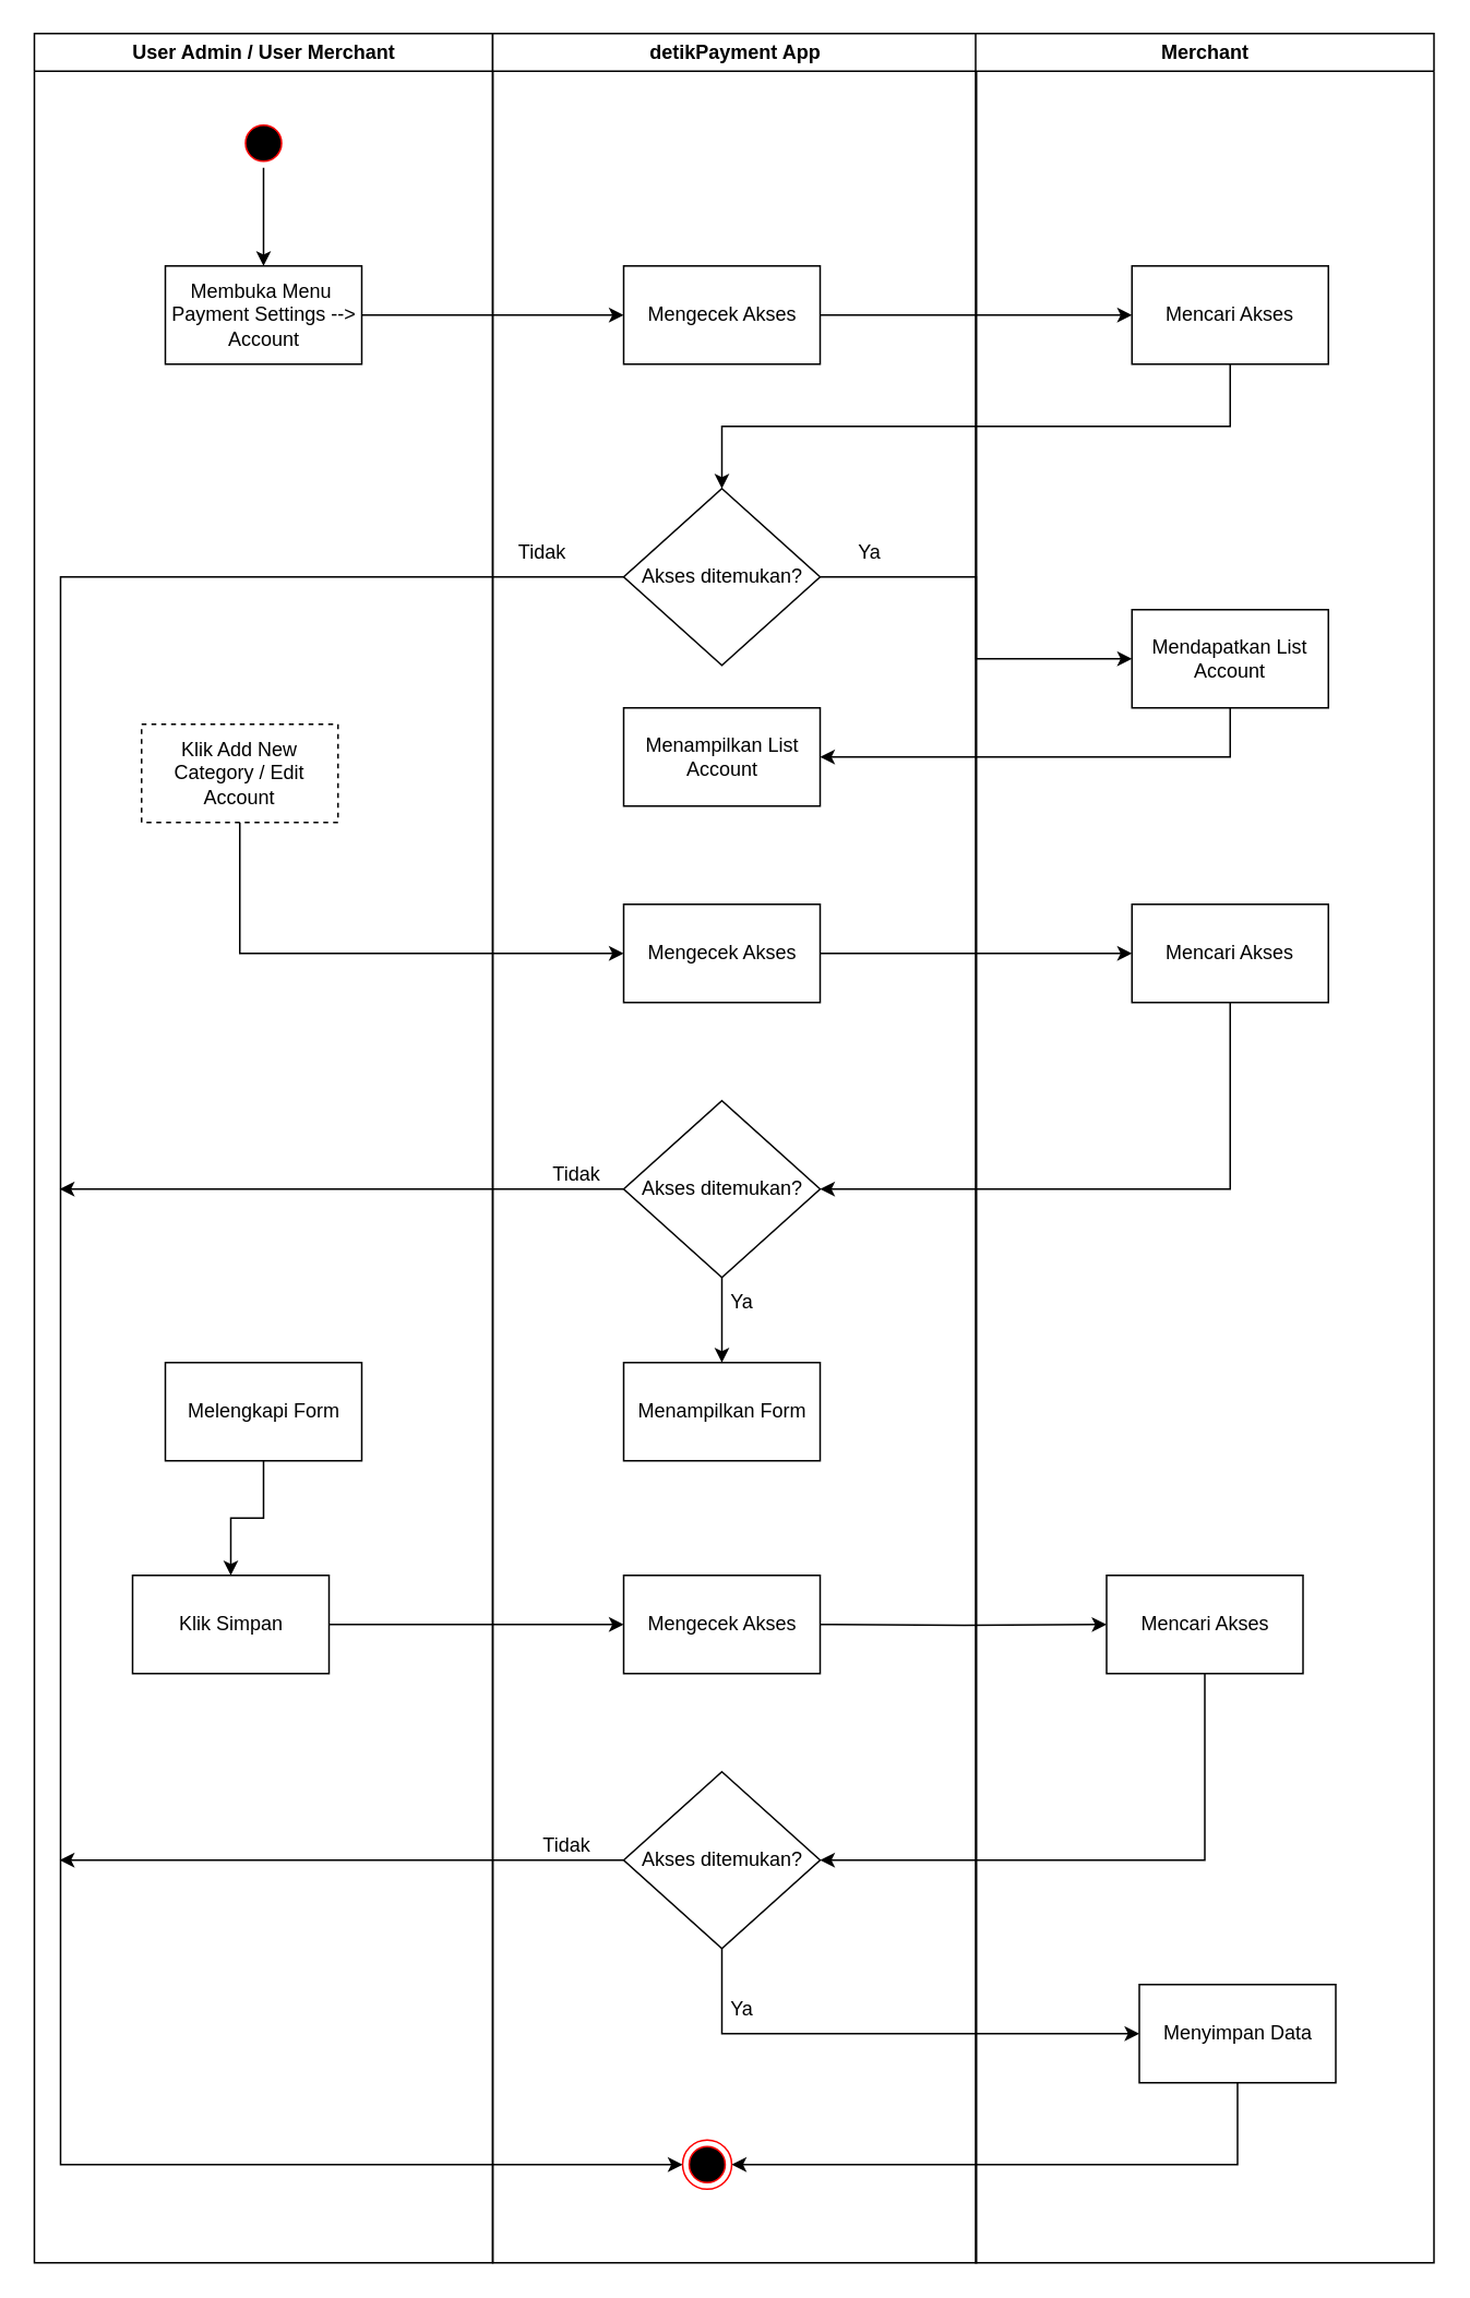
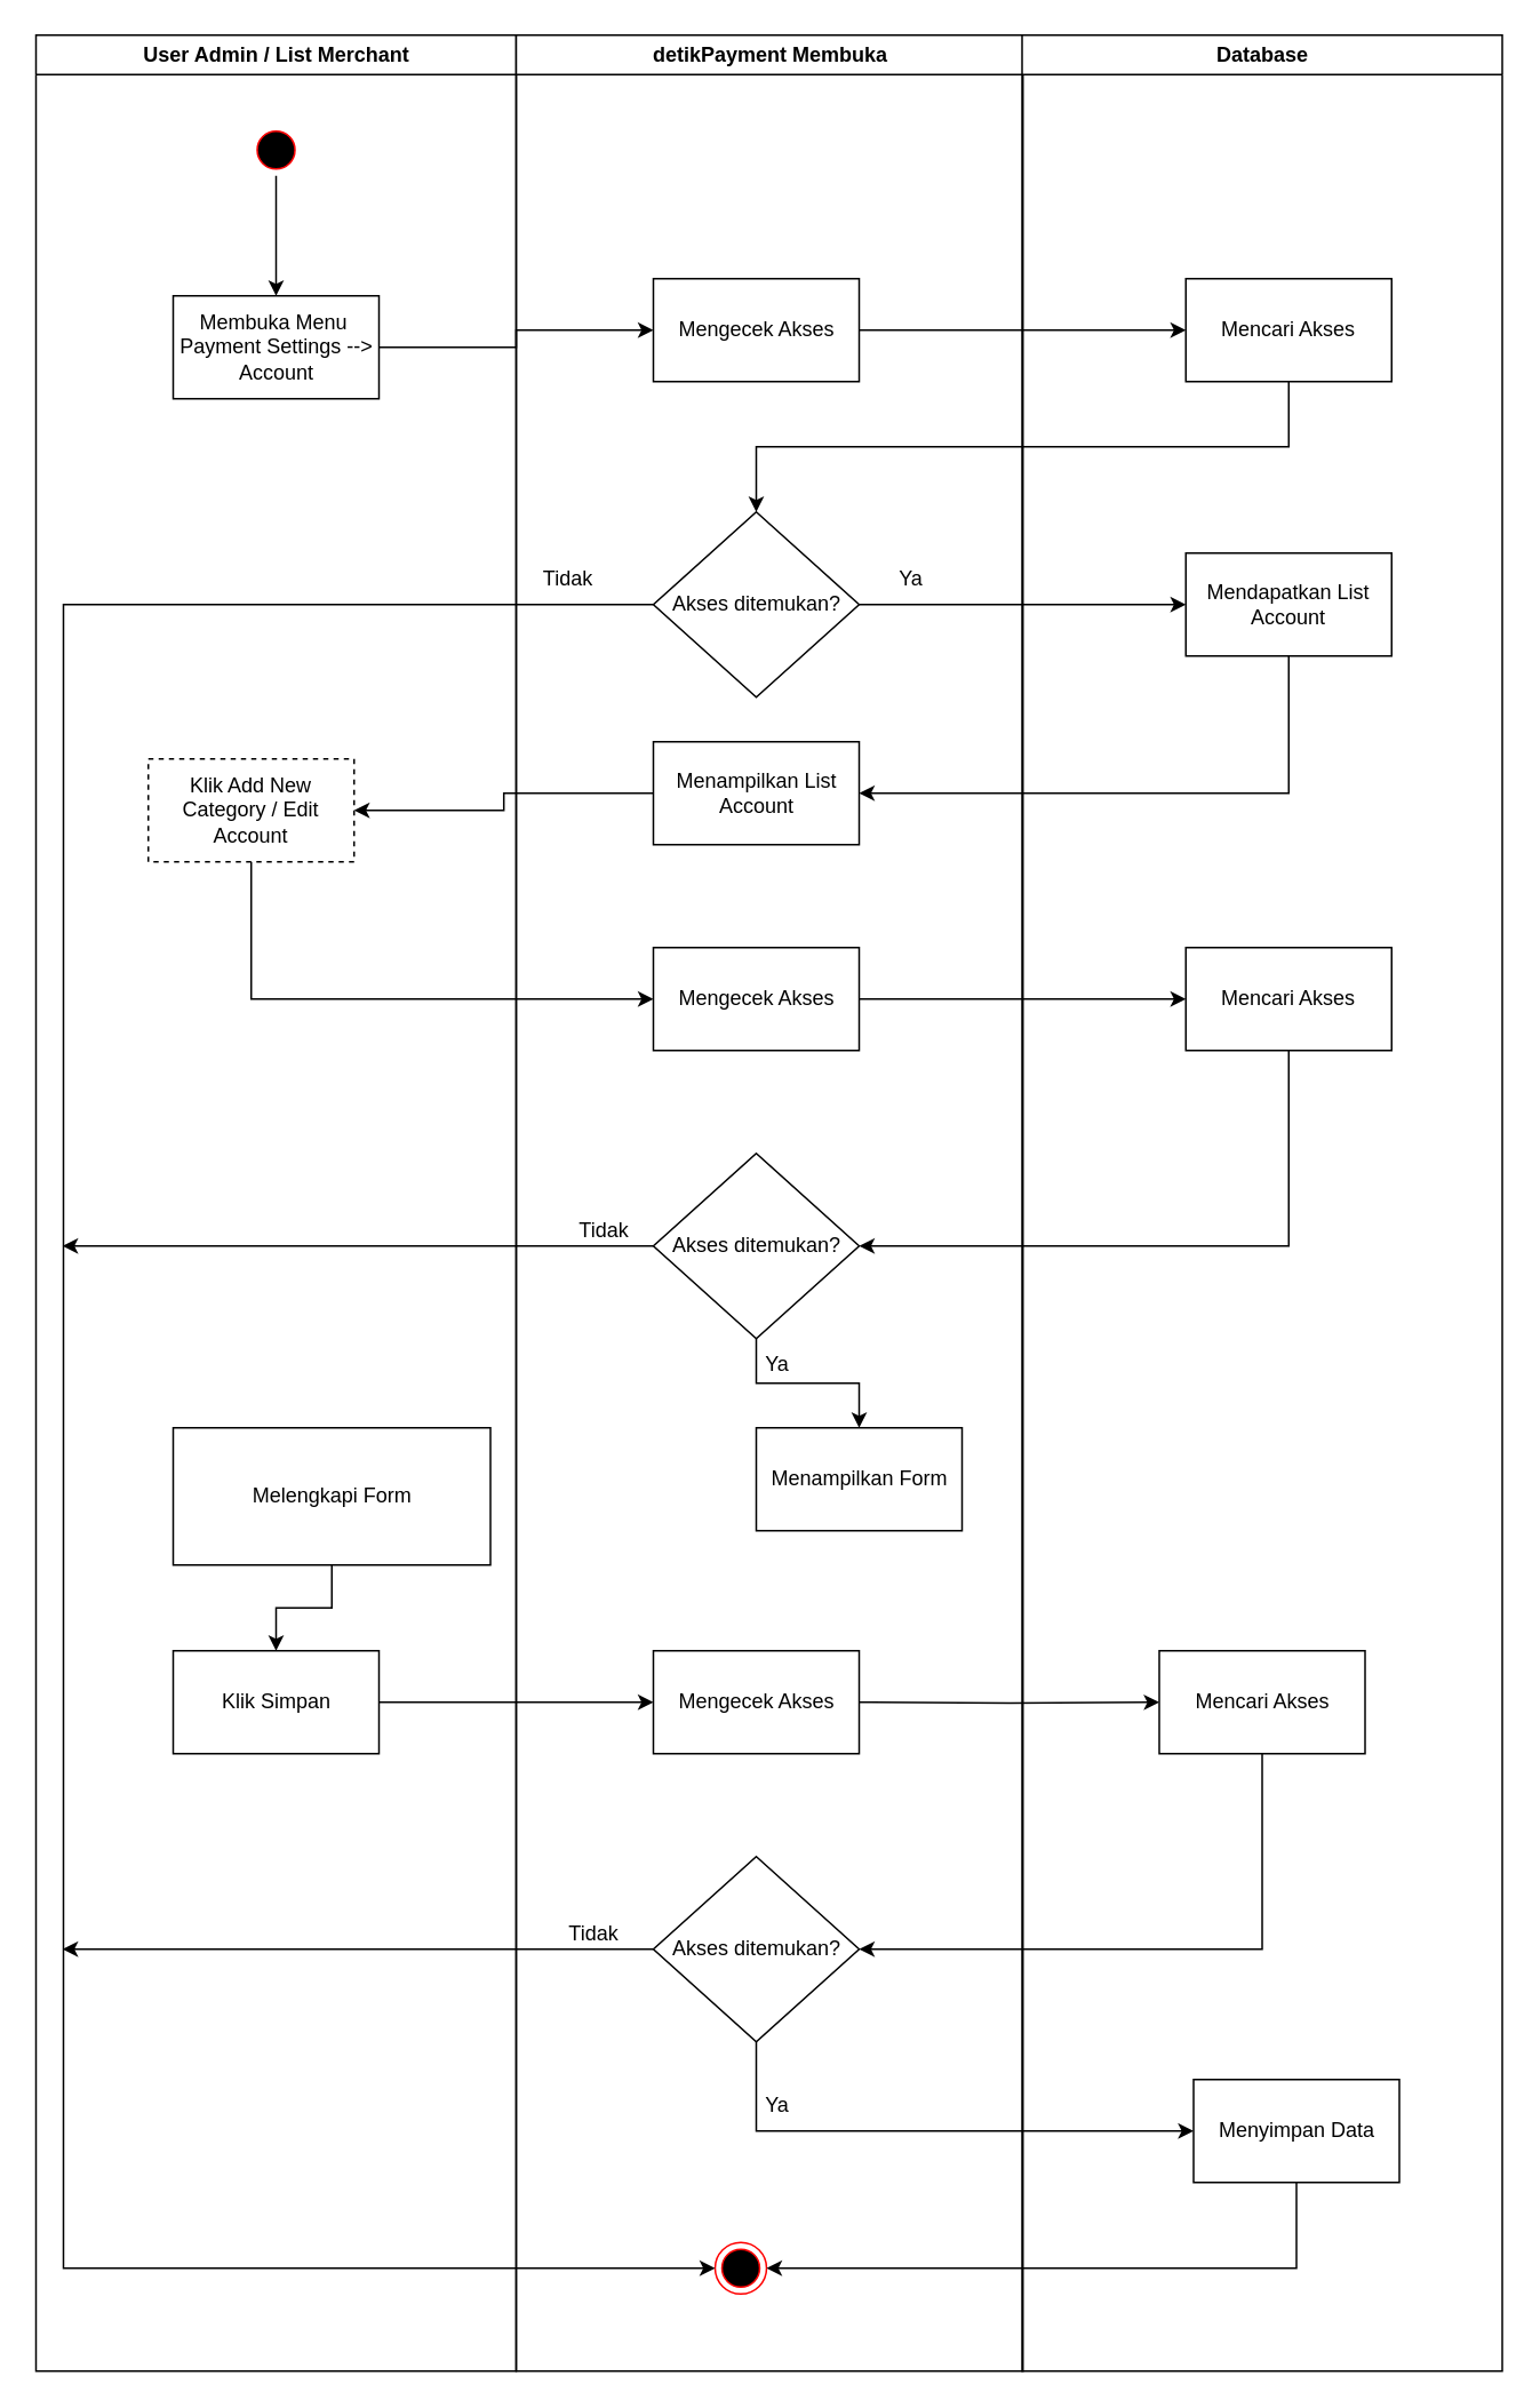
- <mxCell id="2" value="User Admin / User Merchant" style="swimlane;whiteSpace=wrap;movable=1;resizable=1;rotatable=1;deletable=1;editable=1;connectable=1;resizeHeight=1;resizeWidth=1;" parent="1" vertex="1"><mxGeometry x="20.5" y="20" width="280" height="1362" as="geometry"><mxRectangle x="164.5" y="128" width="200" height="30" as="alternateBounds" /></mxGeometry></mxCell>
+ <mxCell id="2" value="User Admin / List Merchant" style="swimlane;whiteSpace=wrap;movable=1;resizable=1;rotatable=1;deletable=1;editable=1;connectable=1;resizeHeight=1;resizeWidth=1;" parent="1" vertex="1"><mxGeometry x="20.5" y="20" width="280" height="1362" as="geometry"><mxRectangle x="164.5" y="128" width="200" height="30" as="alternateBounds" /></mxGeometry></mxCell>
- <mxCell id="10" value="detikPayment App" style="swimlane;whiteSpace=wrap;movable=1;resizable=1;rotatable=1;deletable=1;editable=1;connectable=1;" parent="1" vertex="1"><mxGeometry x="300.5" y="20" width="295.5" height="1362" as="geometry" /></mxCell>
+ <mxCell id="10" value="detikPayment Membuka" style="swimlane;whiteSpace=wrap;movable=1;resizable=1;rotatable=1;deletable=1;editable=1;connectable=1;" parent="1" vertex="1"><mxGeometry x="300.5" y="20" width="295.5" height="1362" as="geometry" /></mxCell>
- <mxCell id="28" value="Merchant" style="swimlane;whiteSpace=wrap;movable=1;resizable=1;rotatable=1;deletable=1;editable=1;connectable=1;" parent="1" vertex="1"><mxGeometry x="595.5" y="20" width="280" height="1362" as="geometry" /></mxCell>
+ <mxCell id="28" value="Database" style="swimlane;whiteSpace=wrap;movable=1;resizable=1;rotatable=1;deletable=1;editable=1;connectable=1;" parent="1" vertex="1"><mxGeometry x="595.5" y="20" width="280" height="1362" as="geometry" /></mxCell>
- <mxCell id="5" value="Membuka Menu&amp;nbsp;&lt;br style=&quot;border-color: var(--border-color);&quot;&gt;Payment Settings --&amp;gt; Account" style="rounded=0;whiteSpace=wrap;html=1;" parent="2" vertex="1"><mxGeometry x="80" y="142" width="120" height="60" as="geometry" /></mxCell>
+ <mxCell id="5" value="Membuka Menu&amp;nbsp;&lt;br style=&quot;border-color: var(--border-color);&quot;&gt;Payment Settings --&amp;gt; Account" style="rounded=0;whiteSpace=wrap;html=1;" parent="2" vertex="1"><mxGeometry x="80" y="152" width="120" height="60" as="geometry" /></mxCell>
- <mxCell id="30" value="Mendapatkan List Account" style="rounded=0;whiteSpace=wrap;html=1;" parent="28" vertex="1"><mxGeometry x="95.5" y="352" width="120" height="60" as="geometry" /></mxCell>
+ <mxCell id="30" value="Mendapatkan List Account" style="rounded=0;whiteSpace=wrap;html=1;" parent="28" vertex="1"><mxGeometry x="95.5" y="302" width="120" height="60" as="geometry" /></mxCell>
+ <mxCell id="35" style="edgeStyle=orthogonalEdgeStyle;rounded=0;orthogonalLoop=1;jettySize=auto;html=1;exitX=0;exitY=0.5;exitDx=0;exitDy=0;entryX=1;entryY=0.5;entryDx=0;entryDy=0;" parent="1" source="13" target="6" edge="1"><mxGeometry relative="1" as="geometry" /></mxCell>
- <mxCell id="8" value="Melengkapi Form" style="rounded=0;whiteSpace=wrap;html=1;" parent="2" vertex="1"><mxGeometry x="80" y="812" width="120" height="60" as="geometry" /></mxCell>
+ <mxCell id="8" value="Melengkapi Form" style="rounded=0;whiteSpace=wrap;html=1;" parent="2" vertex="1"><mxGeometry x="80" y="812" width="185" height="80" as="geometry" /></mxCell>
- <mxCell id="22" value="Menampilkan Form" style="rounded=0;whiteSpace=wrap;html=1;" parent="10" vertex="1"><mxGeometry x="80" y="812" width="120" height="60" as="geometry" /></mxCell>
+ <mxCell id="22" value="Menampilkan Form" style="rounded=0;whiteSpace=wrap;html=1;" parent="10" vertex="1"><mxGeometry x="140" y="812" width="120" height="60" as="geometry" /></mxCell>
- <mxCell id="9" value="Klik Simpan" style="rounded=0;whiteSpace=wrap;html=1;" parent="2" vertex="1"><mxGeometry x="60" y="942" width="120" height="60" as="geometry" /></mxCell>
+ <mxCell id="9" value="Klik Simpan" style="rounded=0;whiteSpace=wrap;html=1;" parent="2" vertex="1"><mxGeometry x="80" y="942" width="120" height="60" as="geometry" /></mxCell>
